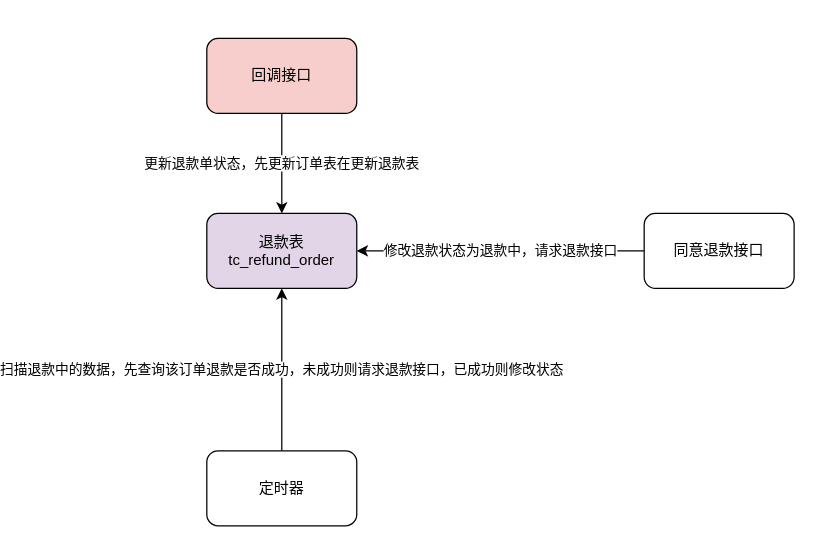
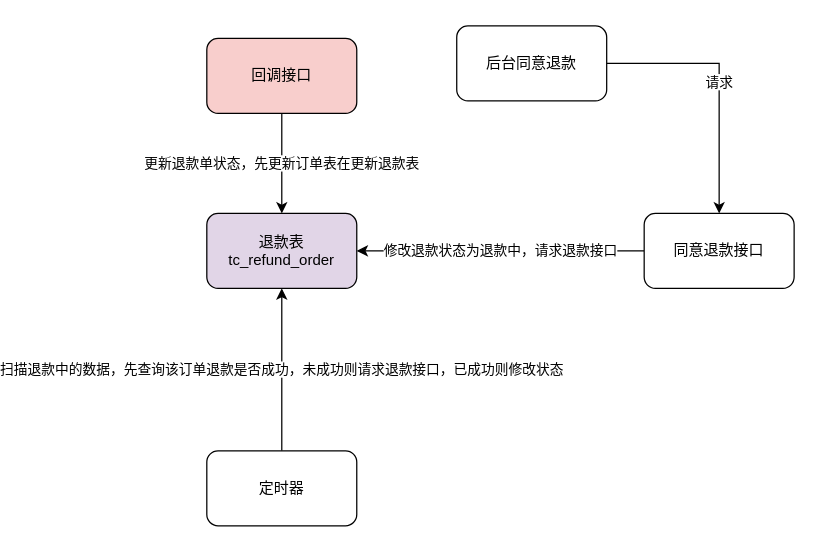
+ <mxCell id="3" value="后台同意退款" style="rounded=1;whiteSpace=wrap;html=1;" vertex="1" parent="1"><mxGeometry x="220" y="20" width="120" height="60" as="geometry" /></mxCell>
+ <mxCell id="2" value="请求" style="edgeStyle=orthogonalEdgeStyle;rounded=0;orthogonalLoop=1;jettySize=auto;html=1;entryX=0.5;entryY=0;entryDx=0;entryDy=0;" edge="1" parent="1" source="3" target="5"><mxGeometry relative="1" as="geometry" /></mxCell>
